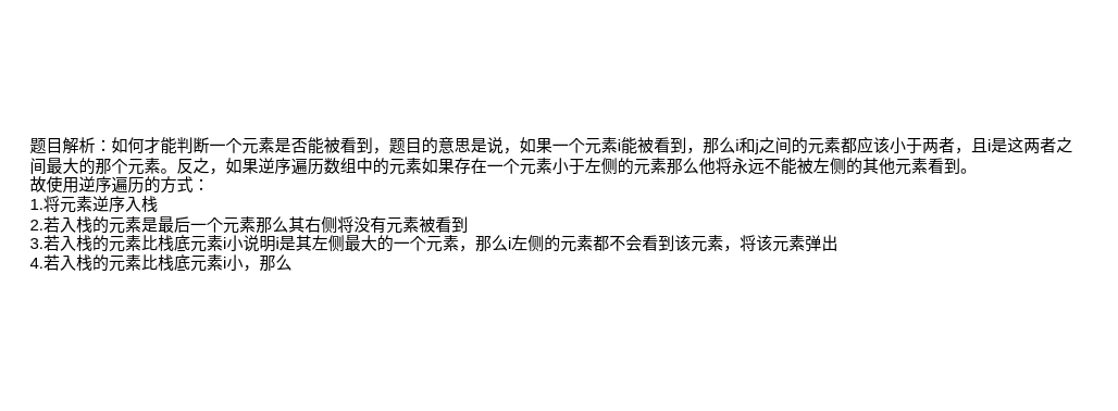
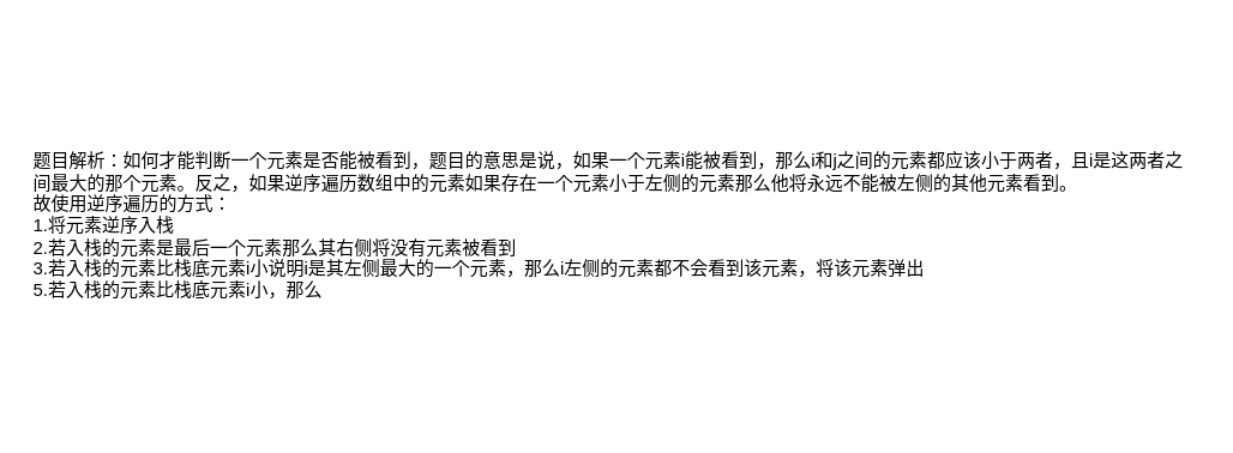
- <mxCell id="2" value="题目解析：如何才能判断一个元素是否能被看到，题目的意思是说，如果一个元素i能被看到，那么i和j之间的元素都应该小于两者，且i是这两者之间最大的那个元素。反之，如果逆序遍历数组中的元素如果存在一个元素小于左侧的元素那么他将永远不能被左侧的其他元素看到。&lt;br&gt;故使用逆序遍历的方式：&lt;br&gt;1.将元素逆序入栈&lt;br&gt;2.若入栈的元素是最后一个元素那么其右侧将没有元素被看到&lt;br&gt;3.若入栈的元素比栈底元素i小说明i是其左侧最大的一个元素，那么i左侧的元素都不会看到该元素，将该元素弹出&lt;br&gt;4.若入栈的元素比栈底元素i小，那么" style="text;strokeColor=none;align=left;fillColor=none;html=1;verticalAlign=middle;whiteSpace=wrap;rounded=0;" vertex="1" parent="1"><mxGeometry y="20" width="780" height="260" as="geometry" x="20" /></mxCell>
+ <mxCell id="2" value="题目解析：如何才能判断一个元素是否能被看到，题目的意思是说，如果一个元素i能被看到，那么i和j之间的元素都应该小于两者，且i是这两者之间最大的那个元素。反之，如果逆序遍历数组中的元素如果存在一个元素小于左侧的元素那么他将永远不能被左侧的其他元素看到。&lt;br&gt;故使用逆序遍历的方式：&lt;br&gt;1.将元素逆序入栈&lt;br&gt;2.若入栈的元素是最后一个元素那么其右侧将没有元素被看到&lt;br&gt;3.若入栈的元素比栈底元素i小说明i是其左侧最大的一个元素，那么i左侧的元素都不会看到该元素，将该元素弹出&lt;br&gt;5.若入栈的元素比栈底元素i小，那么" style="text;strokeColor=none;align=left;fillColor=none;html=1;verticalAlign=middle;whiteSpace=wrap;rounded=0;" vertex="1" parent="1"><mxGeometry y="20" width="780" height="260" as="geometry" x="20" /></mxCell>
